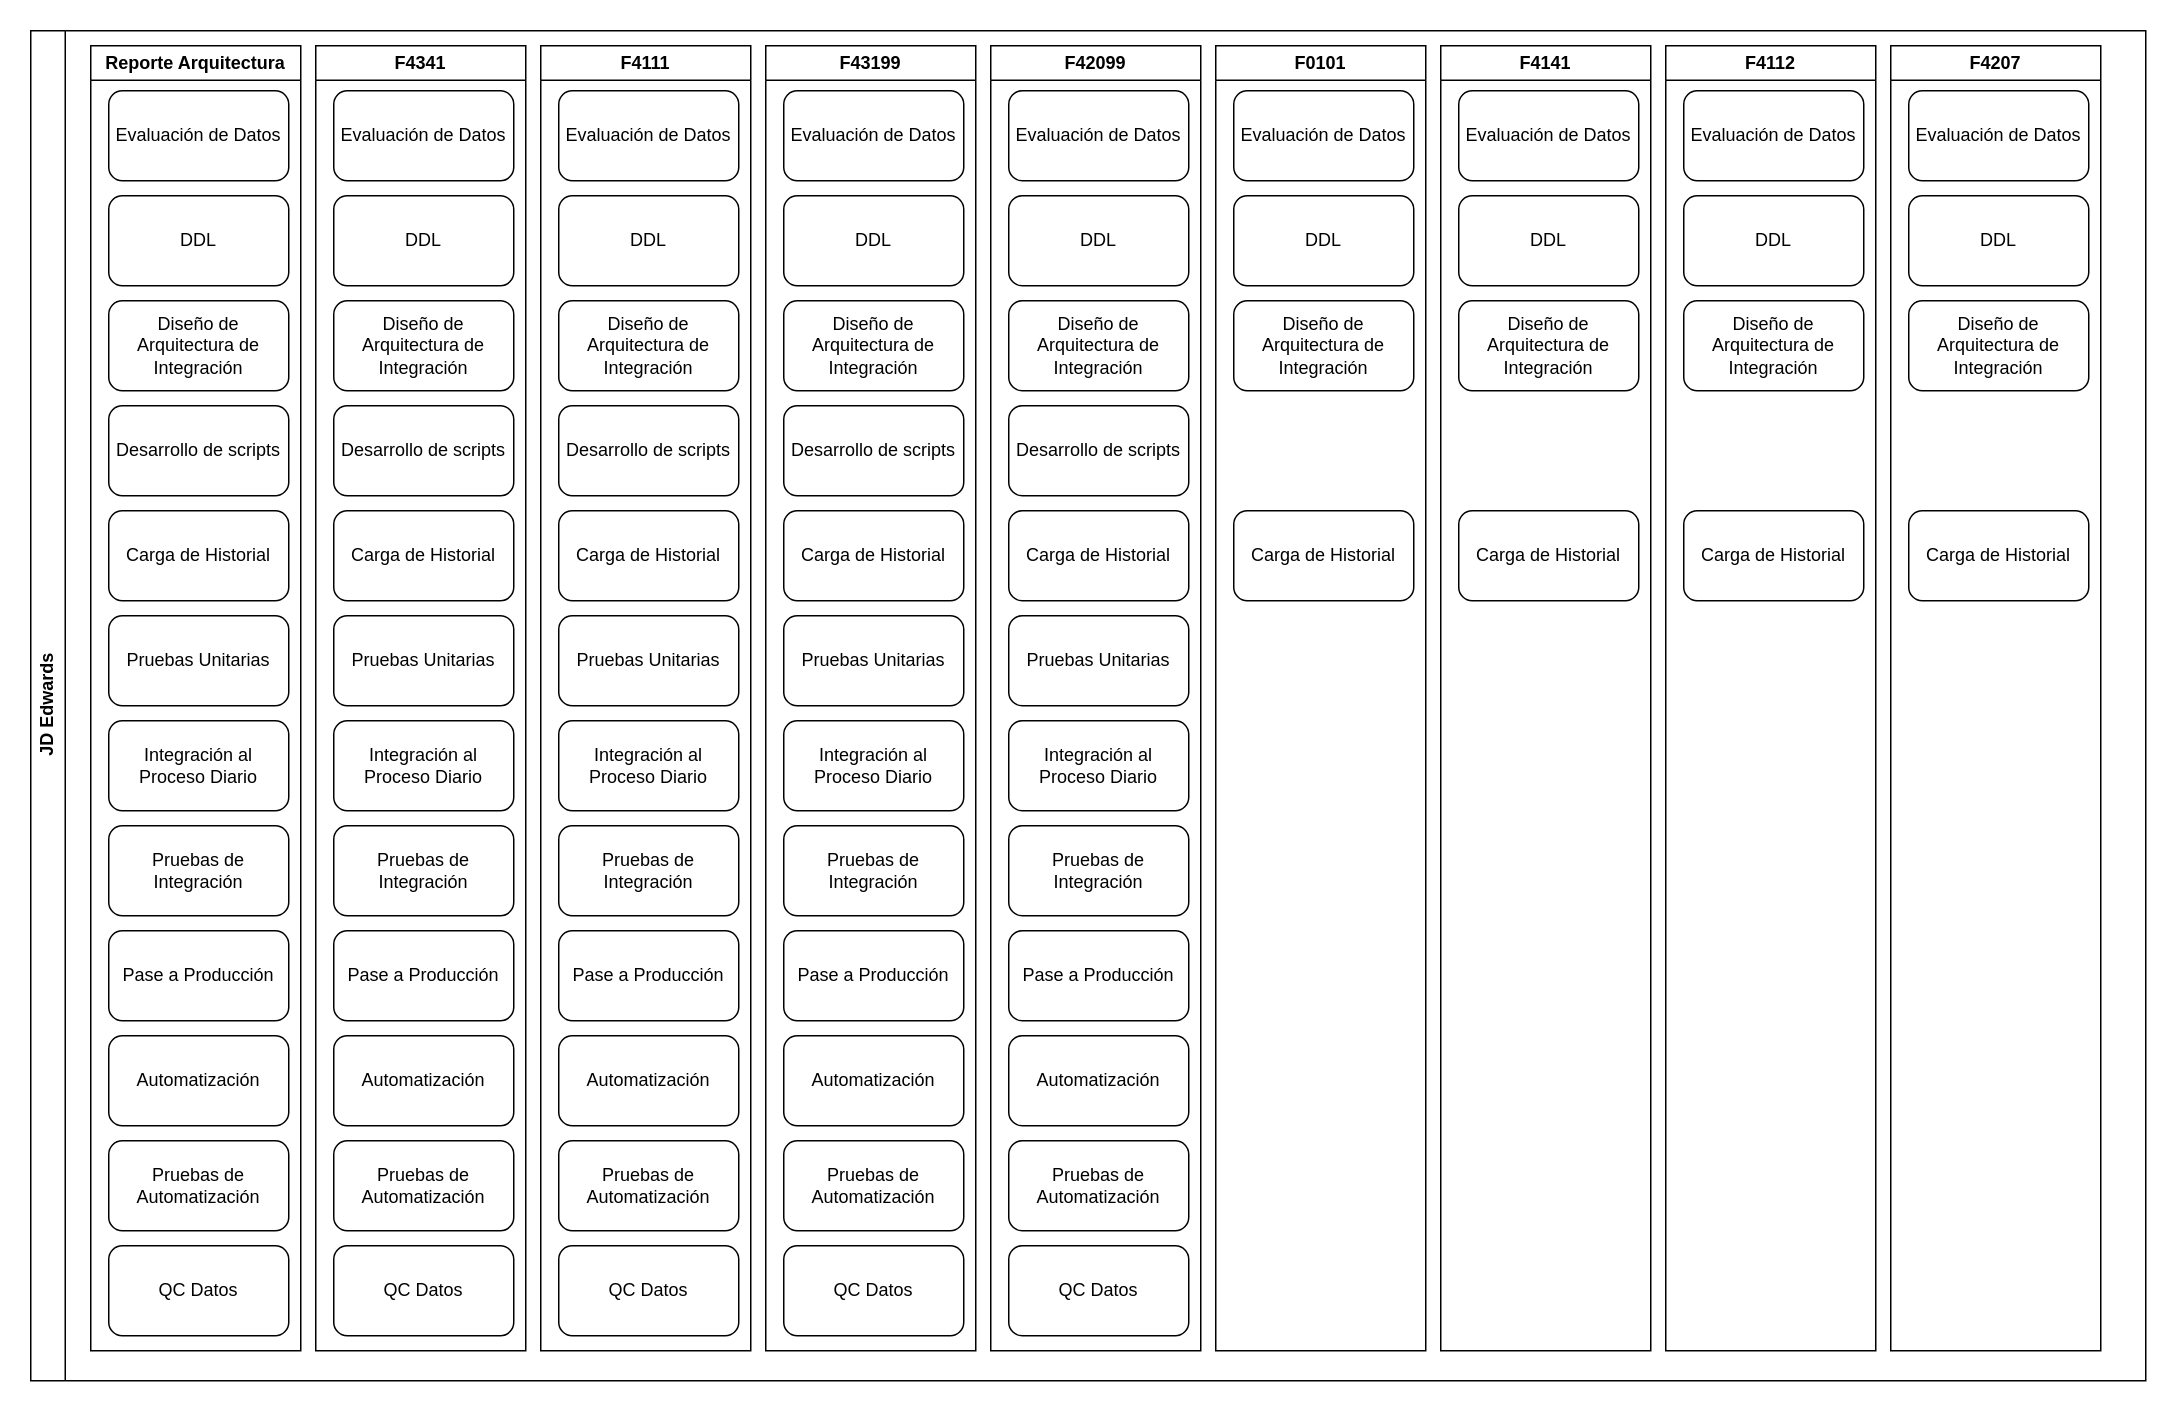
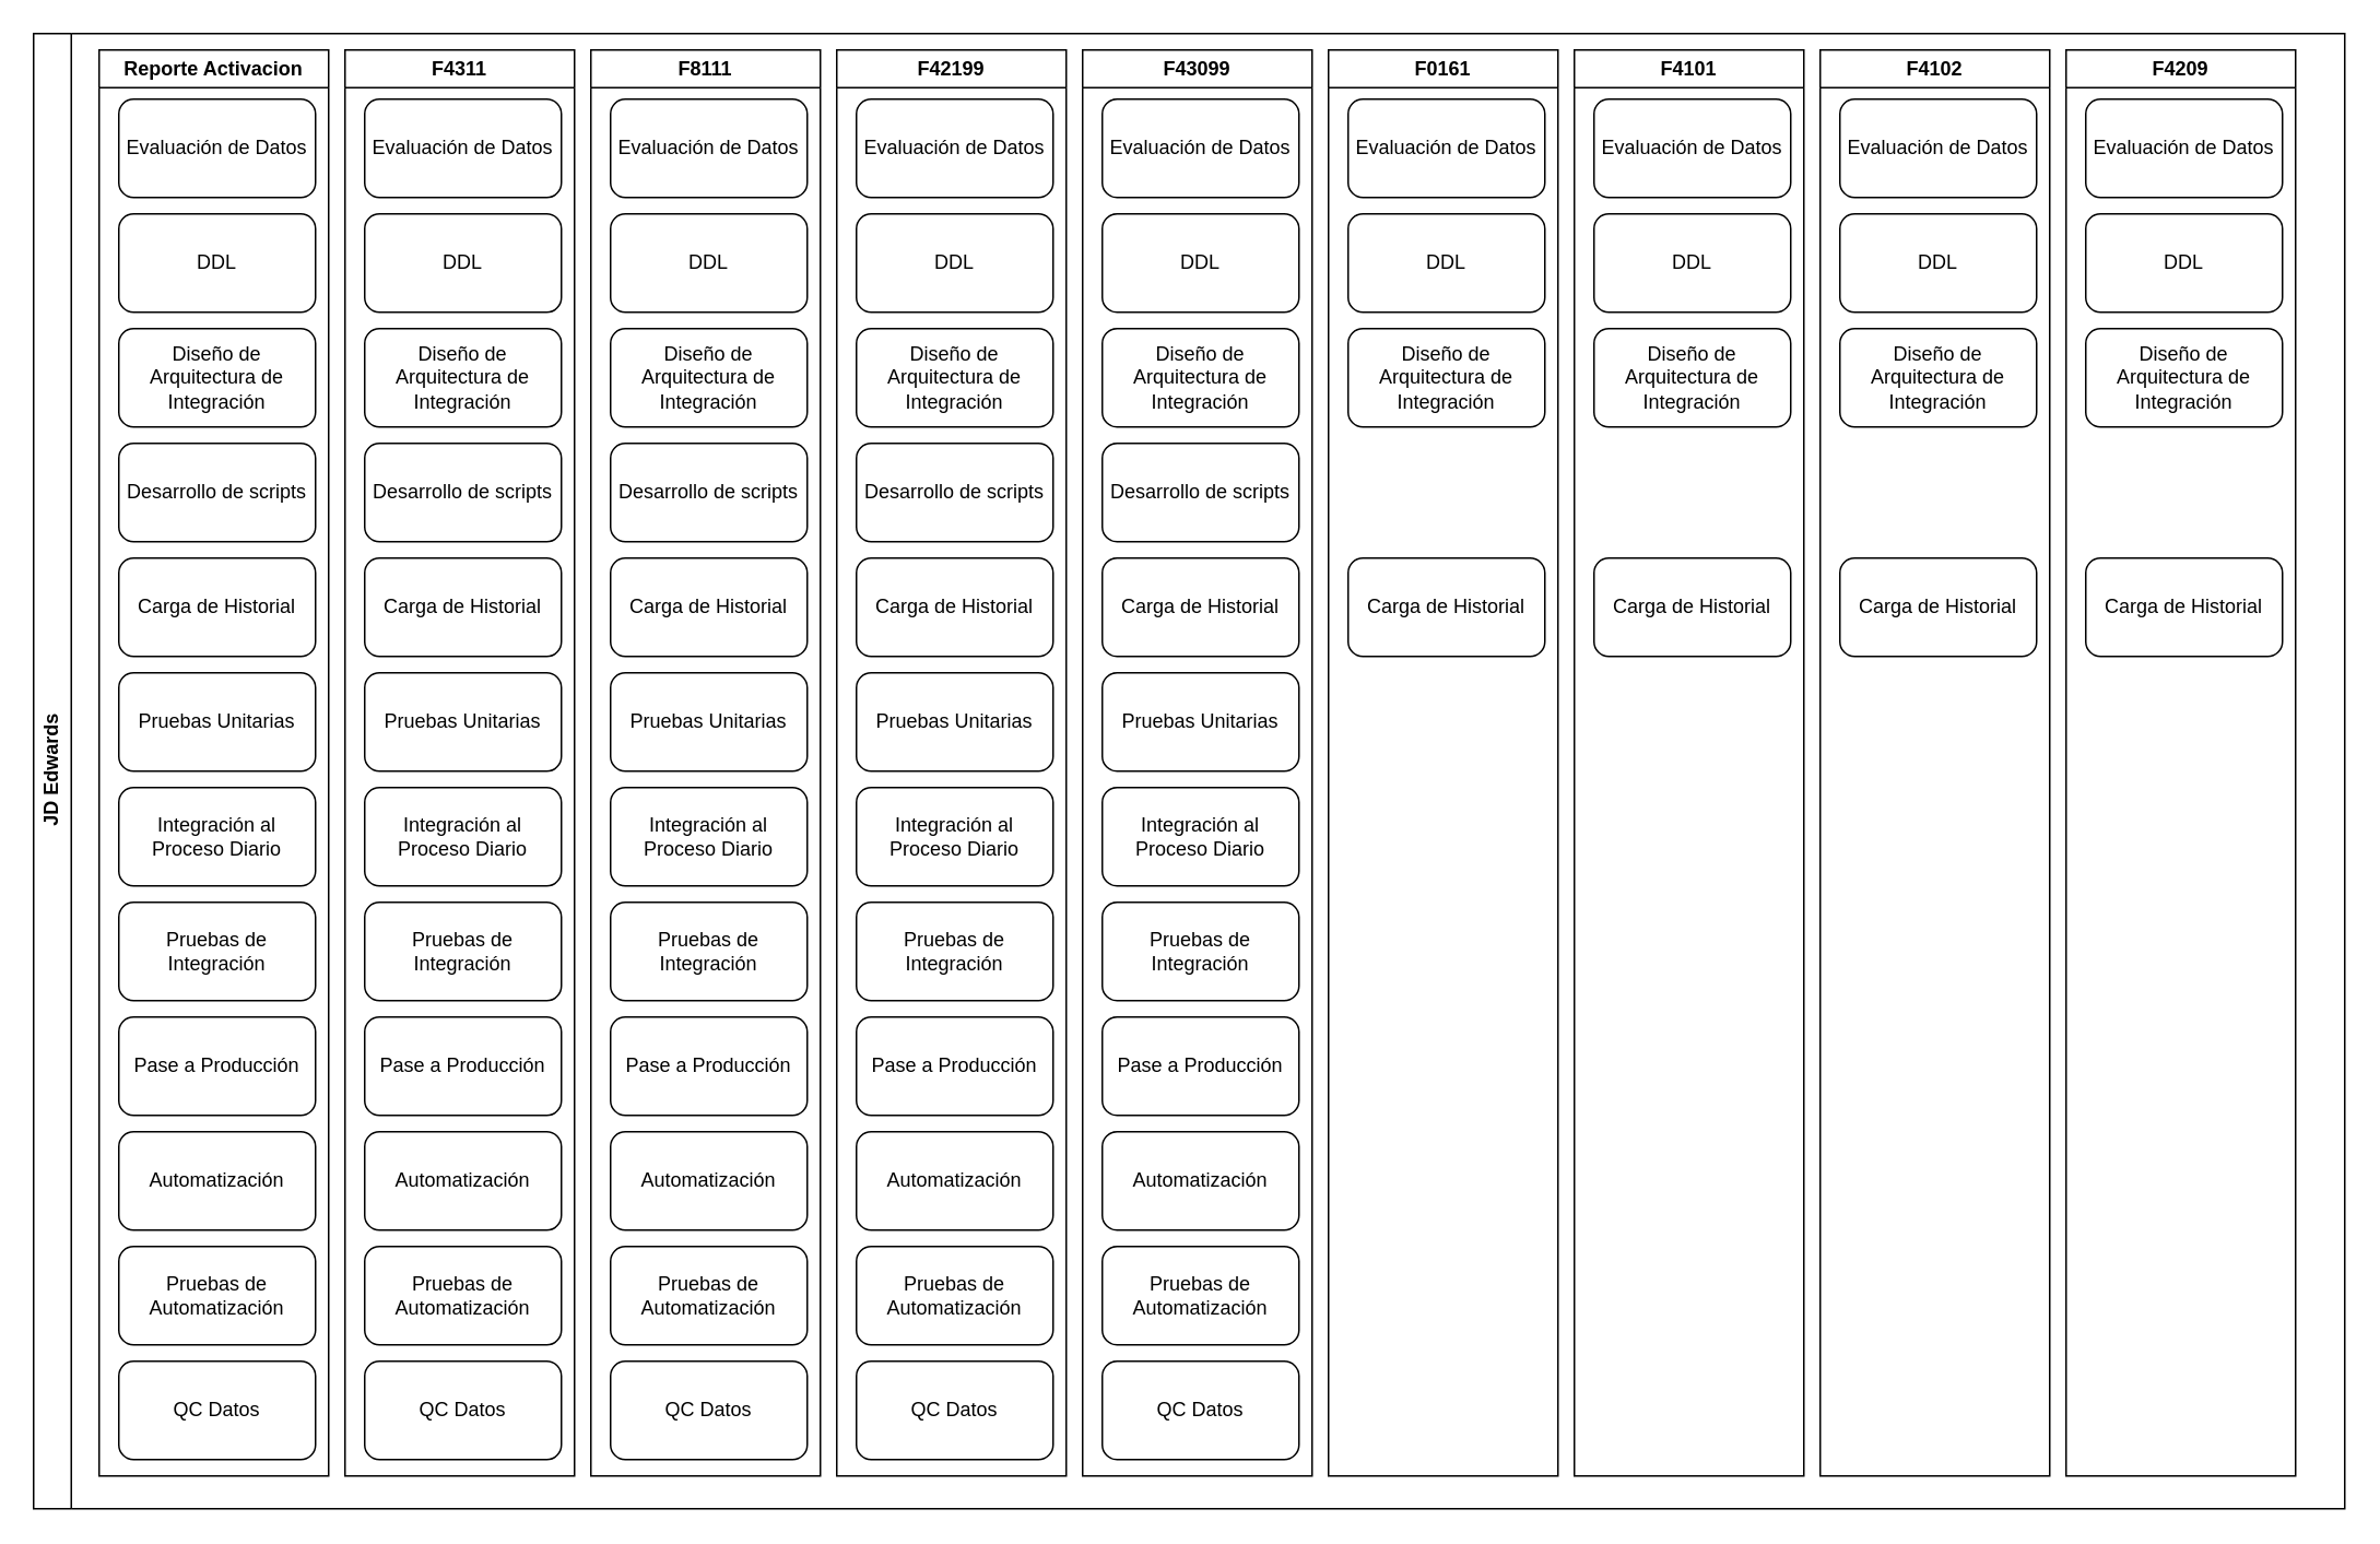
- <mxCell id="75" value="Reporte Arquitectura" style="swimlane;whiteSpace=wrap;html=1;" vertex="1" parent="2"><mxGeometry x="40" y="10" width="140" height="870" as="geometry" /></mxCell>
+ <mxCell id="75" value="Reporte Activacion" style="swimlane;whiteSpace=wrap;html=1;" vertex="1" parent="2"><mxGeometry x="40" y="10" width="140" height="870" as="geometry" /></mxCell>
- <mxCell id="3" value="F4341" style="swimlane;whiteSpace=wrap;html=1;" vertex="1" parent="2"><mxGeometry x="190" y="10" width="140" height="870" as="geometry" /></mxCell>
+ <mxCell id="3" value="F4311" style="swimlane;whiteSpace=wrap;html=1;" vertex="1" parent="2"><mxGeometry x="190" y="10" width="140" height="870" as="geometry" /></mxCell>
- <mxCell id="16" value="F4111" style="swimlane;whiteSpace=wrap;html=1;" vertex="1" parent="2"><mxGeometry x="340" y="10" width="140" height="870" as="geometry" /></mxCell>
+ <mxCell id="16" value="F8111" style="swimlane;whiteSpace=wrap;html=1;" vertex="1" parent="2"><mxGeometry x="340" y="10" width="140" height="870" as="geometry" /></mxCell>
- <mxCell id="29" value="F43199" style="swimlane;whiteSpace=wrap;html=1;" vertex="1" parent="2"><mxGeometry x="490" y="10" width="140" height="870" as="geometry" /></mxCell>
+ <mxCell id="29" value="F42199" style="swimlane;whiteSpace=wrap;html=1;" vertex="1" parent="2"><mxGeometry x="490" y="10" width="140" height="870" as="geometry" /></mxCell>
- <mxCell id="42" value="F42099" style="swimlane;whiteSpace=wrap;html=1;" vertex="1" parent="2"><mxGeometry x="640" y="10" width="140" height="870" as="geometry" /></mxCell>
+ <mxCell id="42" value="F43099" style="swimlane;whiteSpace=wrap;html=1;" vertex="1" parent="2"><mxGeometry x="640" y="10" width="140" height="870" as="geometry" /></mxCell>
- <mxCell id="55" value="F0101" style="swimlane;whiteSpace=wrap;html=1;" vertex="1" parent="2"><mxGeometry x="790" y="10" width="140" height="870" as="geometry" /></mxCell>
+ <mxCell id="55" value="F0161" style="swimlane;whiteSpace=wrap;html=1;" vertex="1" parent="2"><mxGeometry x="790" y="10" width="140" height="870" as="geometry" /></mxCell>
- <mxCell id="60" value="F4141" style="swimlane;whiteSpace=wrap;html=1;" vertex="1" parent="2"><mxGeometry x="940" y="10" width="140" height="870" as="geometry" /></mxCell>
+ <mxCell id="60" value="F4101" style="swimlane;whiteSpace=wrap;html=1;" vertex="1" parent="2"><mxGeometry x="940" y="10" width="140" height="870" as="geometry" /></mxCell>
- <mxCell id="65" value="F4112" style="swimlane;whiteSpace=wrap;html=1;" vertex="1" parent="2"><mxGeometry x="1090" y="10" width="140" height="870" as="geometry" /></mxCell>
+ <mxCell id="65" value="F4102" style="swimlane;whiteSpace=wrap;html=1;" vertex="1" parent="2"><mxGeometry x="1090" y="10" width="140" height="870" as="geometry" /></mxCell>
- <mxCell id="70" value="F4207" style="swimlane;whiteSpace=wrap;html=1;" vertex="1" parent="2"><mxGeometry x="1240" y="10" width="140" height="870" as="geometry" /></mxCell>
+ <mxCell id="70" value="F4209" style="swimlane;whiteSpace=wrap;html=1;" vertex="1" parent="2"><mxGeometry x="1240" y="10" width="140" height="870" as="geometry" /></mxCell>
